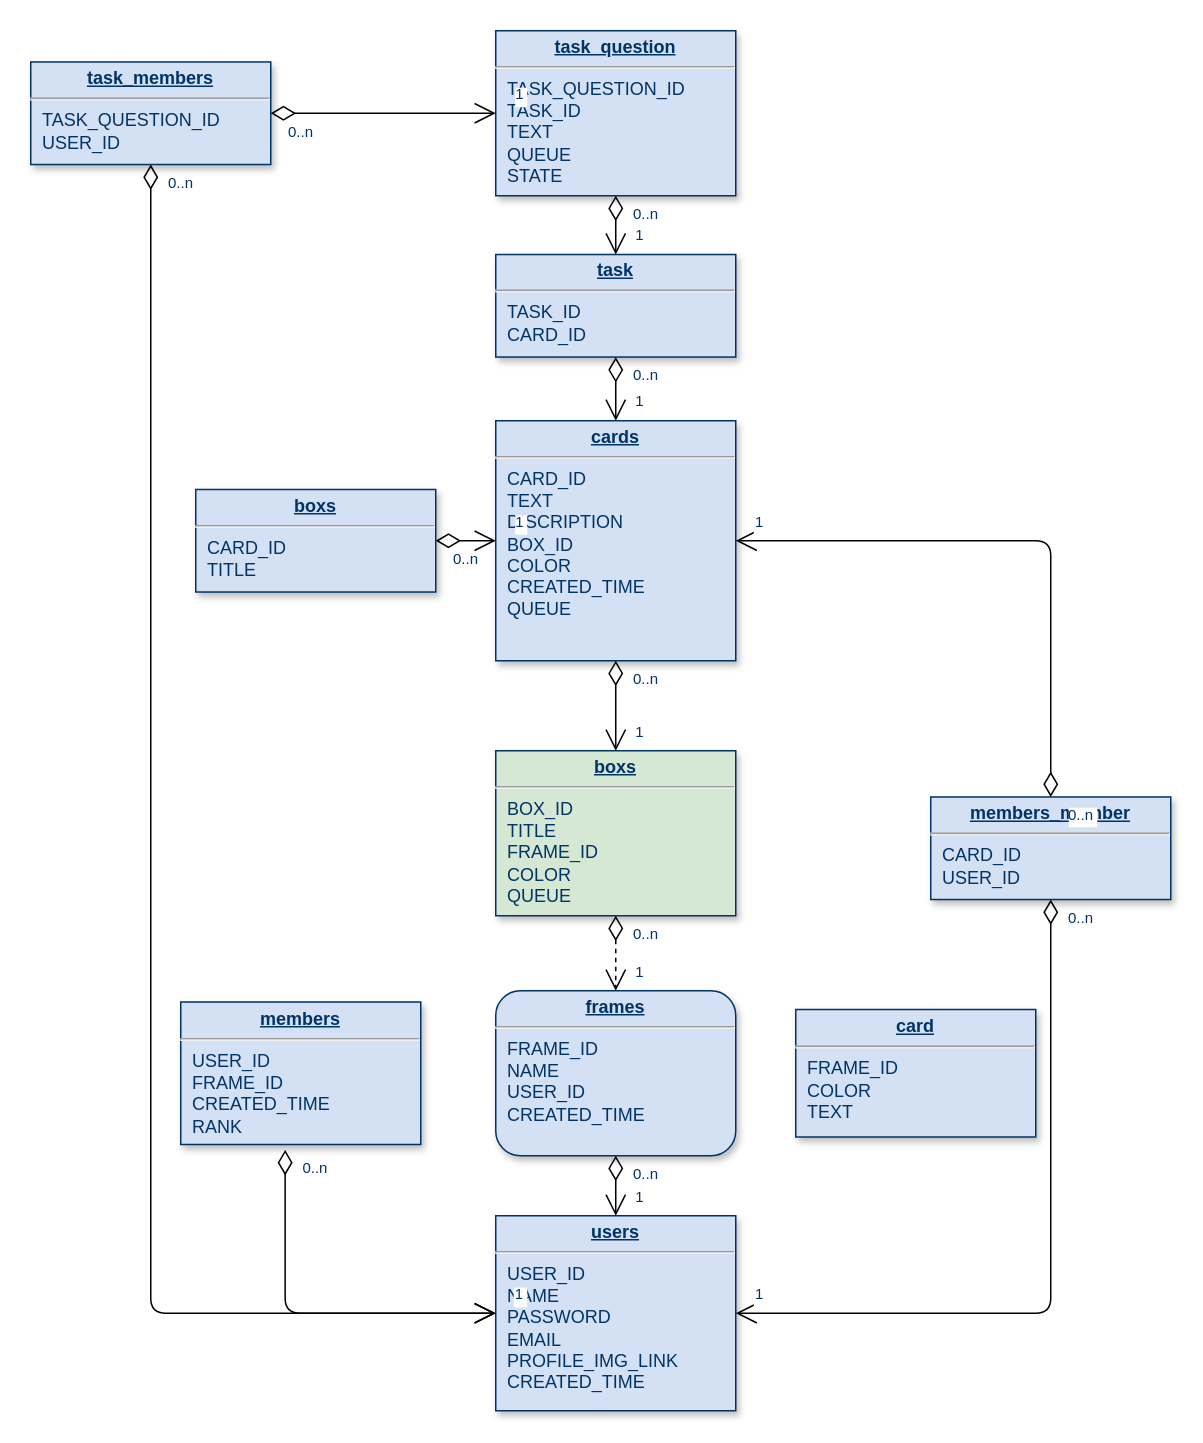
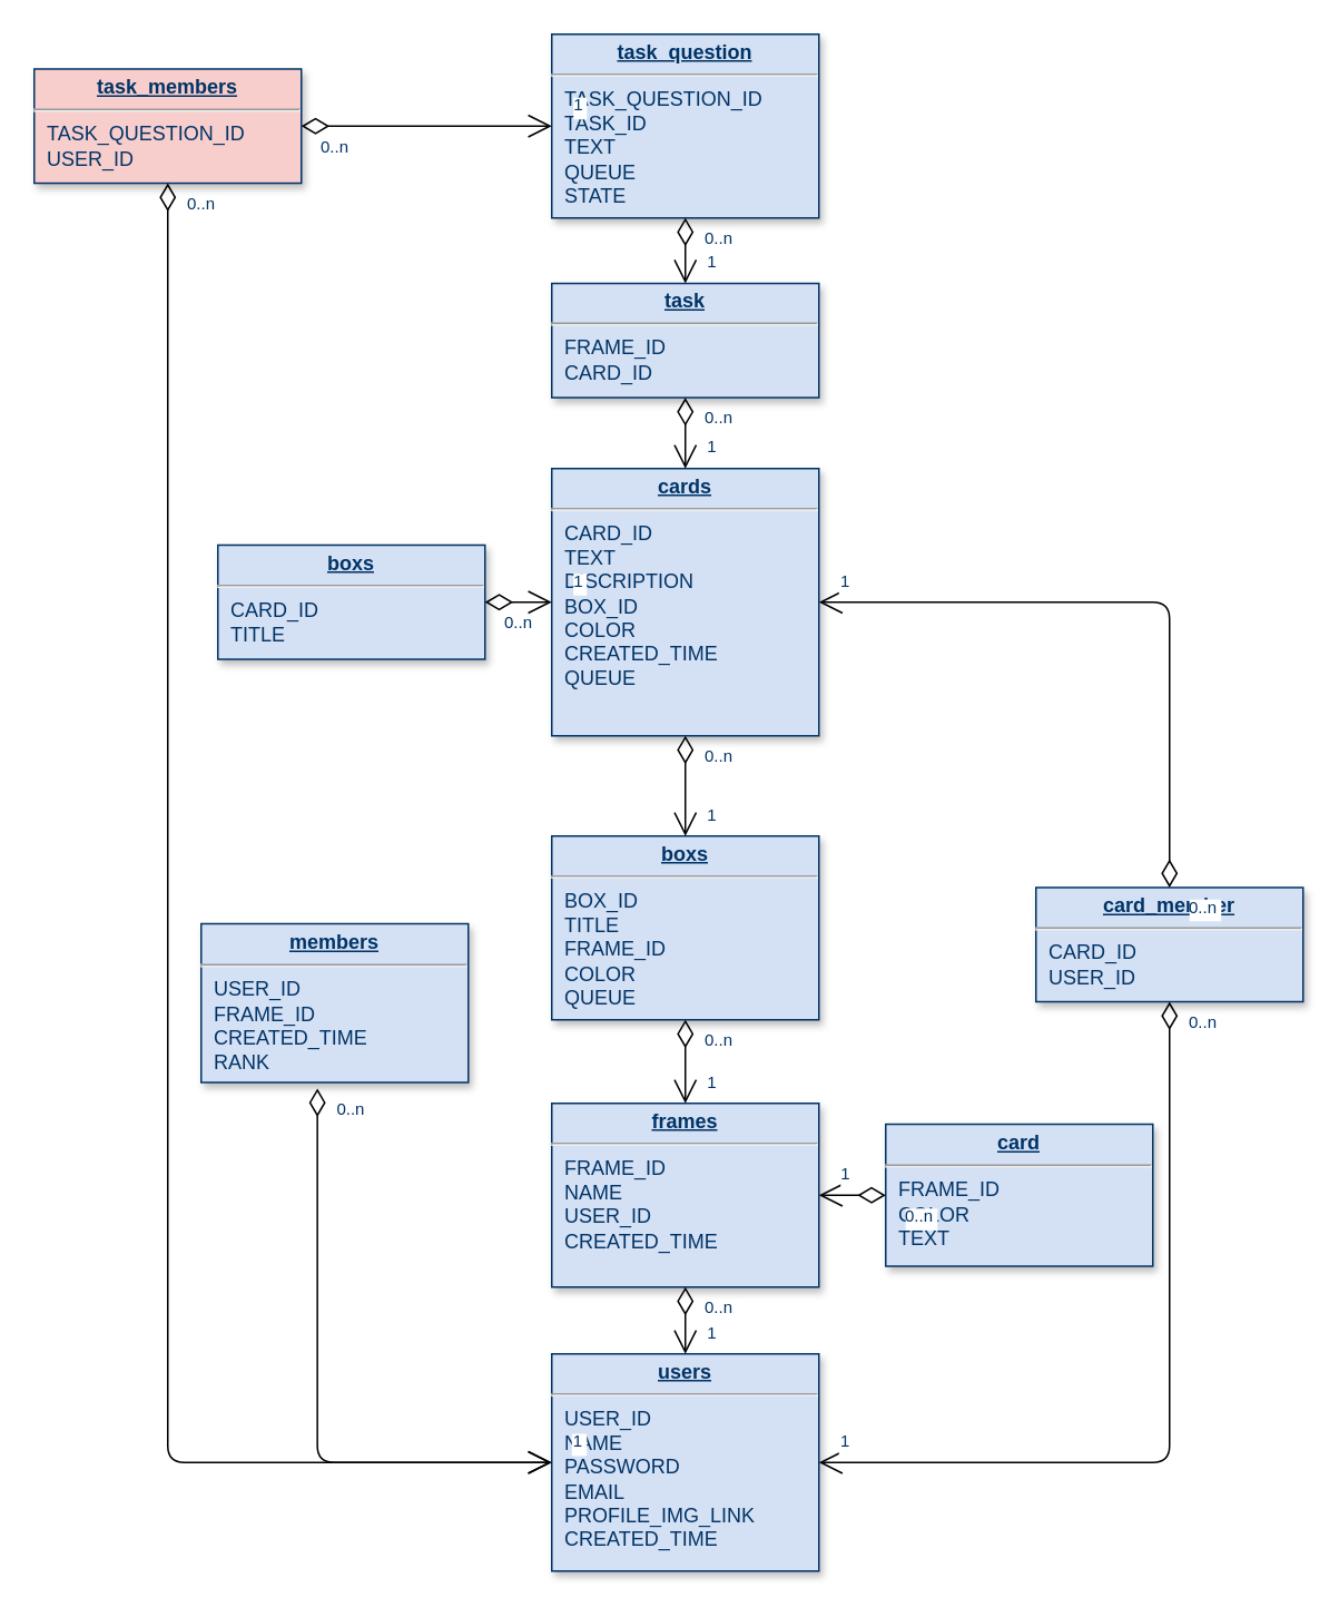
- <mxCell id="30" value="&lt;p style=&quot;margin: 0px ; margin-top: 4px ; text-align: center ; text-decoration: underline&quot;&gt;&lt;b&gt;task_members&lt;/b&gt;&lt;/p&gt;&lt;hr&gt;&lt;p style=&quot;margin: 0px ; margin-left: 8px&quot;&gt;TASK_QUESTION_ID&lt;/p&gt;&lt;p style=&quot;margin: 0px ; margin-left: 8px&quot;&gt;USER_ID&lt;/p&gt;" style="verticalAlign=top;align=left;overflow=fill;fontSize=12;fontFamily=Helvetica;html=1;strokeColor=#003366;shadow=1;fillColor=#D4E1F5;fontColor=#003366" vertex="1" parent="1"><mxGeometry x="20" y="40.82" width="160" height="68.36" as="geometry" /></mxCell>
+ <mxCell id="30" value="&lt;p style=&quot;margin: 0px ; margin-top: 4px ; text-align: center ; text-decoration: underline&quot;&gt;&lt;b&gt;task_members&lt;/b&gt;&lt;/p&gt;&lt;hr&gt;&lt;p style=&quot;margin: 0px ; margin-left: 8px&quot;&gt;TASK_QUESTION_ID&lt;/p&gt;&lt;p style=&quot;margin: 0px ; margin-left: 8px&quot;&gt;USER_ID&lt;/p&gt;" style="verticalAlign=top;align=left;overflow=fill;fontSize=12;fontFamily=Helvetica;html=1;strokeColor=#003366;shadow=1;fillColor=#f8cecc;fontColor=#003366;" vertex="1" parent="1"><mxGeometry x="20" y="40.82" width="160" height="68.36" as="geometry" /></mxCell>
- <mxCell id="22" value="&lt;p style=&quot;margin: 0px ; margin-top: 4px ; text-align: center ; text-decoration: underline&quot;&gt;&lt;b&gt;task&lt;/b&gt;&lt;/p&gt;&lt;hr&gt;&lt;p style=&quot;margin: 0px ; margin-left: 8px&quot;&gt;TASK_ID&lt;/p&gt;&lt;p style=&quot;margin: 0px ; margin-left: 8px&quot;&gt;CARD_ID&lt;/p&gt;&lt;p style=&quot;margin: 0px ; margin-left: 8px&quot;&gt;&lt;br&gt;&lt;/p&gt;" style="verticalAlign=top;align=left;overflow=fill;fontSize=12;fontFamily=Helvetica;html=1;strokeColor=#003366;shadow=1;fillColor=#D4E1F5;fontColor=#003366" vertex="1" parent="1"><mxGeometry x="330" y="169.18" width="160" height="68.36" as="geometry" /></mxCell>
+ <mxCell id="22" value="&lt;p style=&quot;margin: 0px ; margin-top: 4px ; text-align: center ; text-decoration: underline&quot;&gt;&lt;b&gt;task&lt;/b&gt;&lt;/p&gt;&lt;hr&gt;&lt;p style=&quot;margin: 0px ; margin-left: 8px&quot;&gt;FRAME_ID&lt;/p&gt;&lt;p style=&quot;margin: 0px ; margin-left: 8px&quot;&gt;CARD_ID&lt;/p&gt;&lt;p style=&quot;margin: 0px ; margin-left: 8px&quot;&gt;&lt;br&gt;&lt;/p&gt;" style="verticalAlign=top;align=left;overflow=fill;fontSize=12;fontFamily=Helvetica;html=1;strokeColor=#003366;shadow=1;fillColor=#D4E1F5;fontColor=#003366" vertex="1" parent="1"><mxGeometry x="330" y="169.18" width="160" height="68.36" as="geometry" /></mxCell>
- <mxCell id="15" value="&lt;p style=&quot;margin: 0px ; margin-top: 4px ; text-align: center ; text-decoration: underline&quot;&gt;&lt;b&gt;members_member&lt;/b&gt;&lt;/p&gt;&lt;hr&gt;&lt;p style=&quot;margin: 0px ; margin-left: 8px&quot;&gt;CARD_ID&lt;/p&gt;&lt;p style=&quot;margin: 0px ; margin-left: 8px&quot;&gt;USER_ID&lt;/p&gt;&lt;p style=&quot;margin: 0px ; margin-left: 8px&quot;&gt;&lt;br&gt;&lt;/p&gt;" style="verticalAlign=top;align=left;overflow=fill;fontSize=12;fontFamily=Helvetica;html=1;strokeColor=#003366;shadow=1;fillColor=#D4E1F5;fontColor=#003366" vertex="1" parent="1"><mxGeometry x="620" y="530.82" width="160" height="68.36" as="geometry" /></mxCell>
+ <mxCell id="15" value="&lt;p style=&quot;margin: 0px ; margin-top: 4px ; text-align: center ; text-decoration: underline&quot;&gt;&lt;b&gt;card_member&lt;/b&gt;&lt;/p&gt;&lt;hr&gt;&lt;p style=&quot;margin: 0px ; margin-left: 8px&quot;&gt;CARD_ID&lt;/p&gt;&lt;p style=&quot;margin: 0px ; margin-left: 8px&quot;&gt;USER_ID&lt;/p&gt;&lt;p style=&quot;margin: 0px ; margin-left: 8px&quot;&gt;&lt;br&gt;&lt;/p&gt;" style="verticalAlign=top;align=left;overflow=fill;fontSize=12;fontFamily=Helvetica;html=1;strokeColor=#003366;shadow=1;fillColor=#D4E1F5;fontColor=#003366" vertex="1" parent="1"><mxGeometry x="620" y="530.82" width="160" height="68.36" as="geometry" /></mxCell>
- <mxCell id="7" value="&lt;p style=&quot;margin: 0px ; margin-top: 4px ; text-align: center ; text-decoration: underline&quot;&gt;&lt;b&gt;boxs&lt;/b&gt;&lt;/p&gt;&lt;hr&gt;&lt;p style=&quot;margin: 0px ; margin-left: 8px&quot;&gt;BOX_ID&lt;/p&gt;&lt;p style=&quot;margin: 0px ; margin-left: 8px&quot;&gt;TITLE&lt;/p&gt;&lt;p style=&quot;margin: 0px ; margin-left: 8px&quot;&gt;FRAME_ID&lt;/p&gt;&lt;p style=&quot;margin: 0px ; margin-left: 8px&quot;&gt;COLOR&lt;/p&gt;&lt;p style=&quot;margin: 0px ; margin-left: 8px&quot;&gt;QUEUE&lt;/p&gt;&lt;p style=&quot;margin: 0px ; margin-left: 8px&quot;&gt;&lt;br&gt;&lt;/p&gt;" style="verticalAlign=top;align=left;overflow=fill;fontSize=12;fontFamily=Helvetica;html=1;strokeColor=#003366;shadow=1;fillColor=#d5e8d4;fontColor=#003366;" vertex="1" parent="1"><mxGeometry x="330" y="500" width="160" height="110" as="geometry" /></mxCell>
+ <mxCell id="7" value="&lt;p style=&quot;margin: 0px ; margin-top: 4px ; text-align: center ; text-decoration: underline&quot;&gt;&lt;b&gt;boxs&lt;/b&gt;&lt;/p&gt;&lt;hr&gt;&lt;p style=&quot;margin: 0px ; margin-left: 8px&quot;&gt;BOX_ID&lt;/p&gt;&lt;p style=&quot;margin: 0px ; margin-left: 8px&quot;&gt;TITLE&lt;/p&gt;&lt;p style=&quot;margin: 0px ; margin-left: 8px&quot;&gt;FRAME_ID&lt;/p&gt;&lt;p style=&quot;margin: 0px ; margin-left: 8px&quot;&gt;COLOR&lt;/p&gt;&lt;p style=&quot;margin: 0px ; margin-left: 8px&quot;&gt;QUEUE&lt;/p&gt;&lt;p style=&quot;margin: 0px ; margin-left: 8px&quot;&gt;&lt;br&gt;&lt;/p&gt;" style="verticalAlign=top;align=left;overflow=fill;fontSize=12;fontFamily=Helvetica;html=1;strokeColor=#003366;shadow=1;fillColor=#D4E1F5;fontColor=#003366" vertex="1" parent="1"><mxGeometry x="330" y="500" width="160" height="110" as="geometry" /></mxCell>
- <mxCell id="12" value="" style="endArrow=open;endSize=12;startArrow=diamondThin;startSize=14;startFill=0;edgeStyle=orthogonalEdgeStyle;exitX=0.5;exitY=1;exitDx=0;exitDy=0;entryX=0.5;entryY=0;entryDx=0;entryDy=0;dashed=1;" edge="1" parent="1" source="7" target="2"><mxGeometry x="1070" y="710" as="geometry"><mxPoint x="580" y="410" as="sourcePoint" /><mxPoint x="370" y="440" as="targetPoint" /></mxGeometry></mxCell>
+ <mxCell id="12" value="" style="endArrow=open;endSize=12;startArrow=diamondThin;startSize=14;startFill=0;edgeStyle=orthogonalEdgeStyle;exitX=0.5;exitY=1;exitDx=0;exitDy=0;entryX=0.5;entryY=0;entryDx=0;entryDy=0;" edge="1" parent="1" source="7" target="2"><mxGeometry x="1070" y="710" as="geometry"><mxPoint x="580" y="410" as="sourcePoint" /><mxPoint x="370" y="440" as="targetPoint" /></mxGeometry></mxCell>
- <mxCell id="41" value="&lt;p style=&quot;margin: 0px ; margin-top: 4px ; text-align: center ; text-decoration: underline&quot;&gt;&lt;b&gt;members&lt;/b&gt;&lt;/p&gt;&lt;hr&gt;&lt;p style=&quot;margin: 0px ; margin-left: 8px&quot;&gt;USER_ID&lt;/p&gt;&lt;p style=&quot;margin: 0px ; margin-left: 8px&quot;&gt;FRAME_ID&lt;/p&gt;&lt;p style=&quot;margin: 0px ; margin-left: 8px&quot;&gt;CREATED_TIME&lt;/p&gt;&lt;p style=&quot;margin: 0px ; margin-left: 8px&quot;&gt;RANK&lt;/p&gt;" style="verticalAlign=top;align=left;overflow=fill;fontSize=12;fontFamily=Helvetica;html=1;strokeColor=#003366;shadow=1;fillColor=#D4E1F5;fontColor=#003366" vertex="1" parent="1"><mxGeometry x="120" y="667.5" width="160" height="95" as="geometry" /></mxCell>
+ <mxCell id="41" value="&lt;p style=&quot;margin: 0px ; margin-top: 4px ; text-align: center ; text-decoration: underline&quot;&gt;&lt;b&gt;members&lt;/b&gt;&lt;/p&gt;&lt;hr&gt;&lt;p style=&quot;margin: 0px ; margin-left: 8px&quot;&gt;USER_ID&lt;/p&gt;&lt;p style=&quot;margin: 0px ; margin-left: 8px&quot;&gt;FRAME_ID&lt;/p&gt;&lt;p style=&quot;margin: 0px ; margin-left: 8px&quot;&gt;CREATED_TIME&lt;/p&gt;&lt;p style=&quot;margin: 0px ; margin-left: 8px&quot;&gt;RANK&lt;/p&gt;" style="verticalAlign=top;align=left;overflow=fill;fontSize=12;fontFamily=Helvetica;html=1;strokeColor=#003366;shadow=1;fillColor=#D4E1F5;fontColor=#003366" vertex="1" parent="1"><mxGeometry x="120" y="552.5" width="160" height="95" as="geometry" /></mxCell>
- <mxCell id="2" value="&lt;p style=&quot;margin: 0px ; margin-top: 4px ; text-align: center ; text-decoration: underline&quot;&gt;&lt;b&gt;frames&lt;/b&gt;&lt;/p&gt;&lt;hr&gt;&lt;p style=&quot;margin: 0px ; margin-left: 8px&quot;&gt;FRAME_ID&lt;/p&gt;&lt;p style=&quot;margin: 0px ; margin-left: 8px&quot;&gt;NAME&lt;/p&gt;&lt;p style=&quot;margin: 0px ; margin-left: 8px&quot;&gt;USER_ID&lt;/p&gt;&lt;p style=&quot;margin: 0px ; margin-left: 8px&quot;&gt;CREATED_TIME&lt;/p&gt;&lt;p style=&quot;margin: 0px ; margin-left: 8px&quot;&gt;&lt;br&gt;&lt;/p&gt;" style="verticalAlign=top;align=left;overflow=fill;fontSize=12;fontFamily=Helvetica;html=1;strokeColor=#003366;shadow=1;fillColor=#D4E1F5;fontColor=#003366;rounded=1;" vertex="1" parent="1"><mxGeometry x="330" y="660" width="160" height="110" as="geometry" /></mxCell>
+ <mxCell id="2" value="&lt;p style=&quot;margin: 0px ; margin-top: 4px ; text-align: center ; text-decoration: underline&quot;&gt;&lt;b&gt;frames&lt;/b&gt;&lt;/p&gt;&lt;hr&gt;&lt;p style=&quot;margin: 0px ; margin-left: 8px&quot;&gt;FRAME_ID&lt;/p&gt;&lt;p style=&quot;margin: 0px ; margin-left: 8px&quot;&gt;NAME&lt;/p&gt;&lt;p style=&quot;margin: 0px ; margin-left: 8px&quot;&gt;USER_ID&lt;/p&gt;&lt;p style=&quot;margin: 0px ; margin-left: 8px&quot;&gt;CREATED_TIME&lt;/p&gt;&lt;p style=&quot;margin: 0px ; margin-left: 8px&quot;&gt;&lt;br&gt;&lt;/p&gt;" style="verticalAlign=top;align=left;overflow=fill;fontSize=12;fontFamily=Helvetica;html=1;strokeColor=#003366;shadow=1;fillColor=#D4E1F5;fontColor=#003366" vertex="1" parent="1"><mxGeometry x="330" y="660" width="160" height="110" as="geometry" /></mxCell>
+ <mxCell id="46" value="" style="endArrow=open;endSize=12;startArrow=diamondThin;startSize=14;startFill=0;edgeStyle=orthogonalEdgeStyle;exitX=0;exitY=0.5;exitDx=0;exitDy=0;entryX=1;entryY=0.5;entryDx=0;entryDy=0;" edge="1" parent="1" source="45" target="2"><mxGeometry x="1010" y="840" as="geometry"><mxPoint x="520" y="540" as="sourcePoint" /><mxPoint x="520" y="735" as="targetPoint" /></mxGeometry></mxCell>
+ <mxCell id="47" value="0..n" style="resizable=0;align=left;verticalAlign=top;labelBackgroundColor=#ffffff;fontSize=10;strokeColor=#003366;shadow=1;fillColor=#D4E1F5;fontColor=#003366" connectable="0" vertex="1" parent="46"><mxGeometry x="-1" relative="1" as="geometry"><mxPoint x="10" as="offset" /></mxGeometry></mxCell>
+ <mxCell id="48" value="1" style="resizable=0;align=right;verticalAlign=top;labelBackgroundColor=#ffffff;fontSize=10;strokeColor=#003366;shadow=1;fillColor=#D4E1F5;fontColor=#003366" connectable="0" vertex="1" parent="46"><mxGeometry x="1" relative="1" as="geometry"><mxPoint x="20" y="-25.0" as="offset" /></mxGeometry></mxCell>
